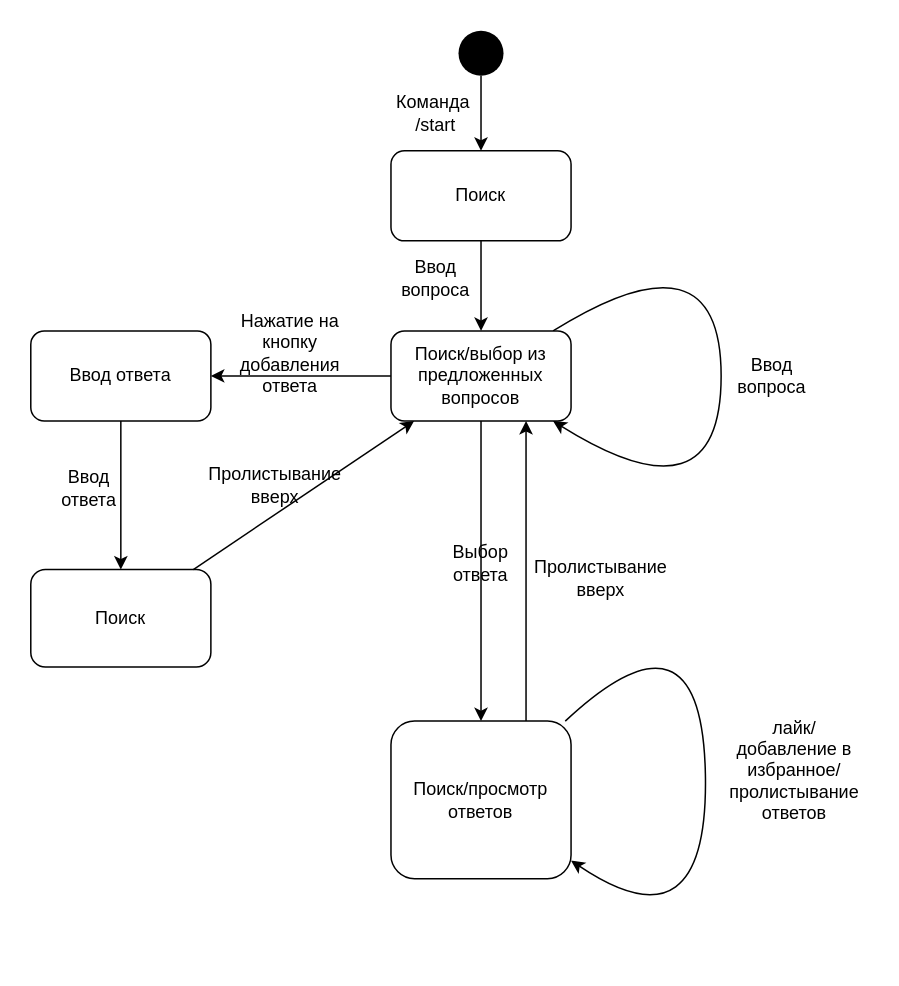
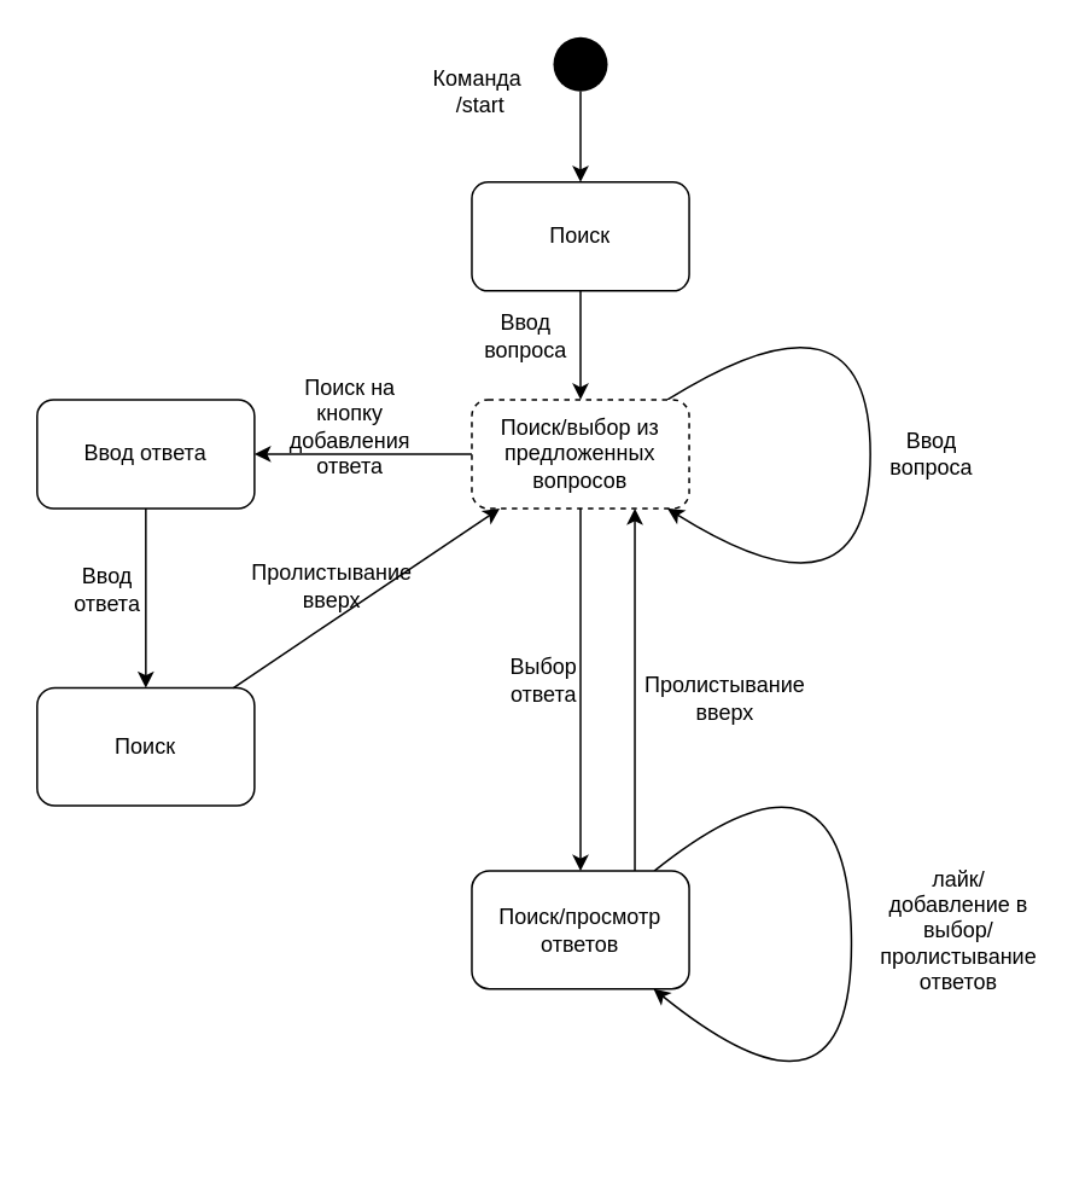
- <mxCell id="20" value="Команда&amp;nbsp;&lt;br&gt;/start" style="text;html=1;strokeColor=none;fillColor=none;align=center;verticalAlign=middle;whiteSpace=wrap;rounded=0;" vertex="1" parent="1"><mxGeometry x="260" y="60" width="60" height="30" as="geometry" /></mxCell>
+ <mxCell id="20" value="Команда&amp;nbsp;&lt;br&gt;/start" style="text;html=1;strokeColor=none;fillColor=none;align=center;verticalAlign=middle;whiteSpace=wrap;rounded=0;" vertex="1" parent="1"><mxGeometry x="235" y="35" width="60" height="30" as="geometry" /></mxCell>
- <mxCell id="12" value="Нажатие на кнопку добавления ответа" style="text;html=1;strokeColor=none;fillColor=none;align=center;verticalAlign=middle;whiteSpace=wrap;rounded=0;" parent="1" vertex="1"><mxGeometry x="163" y="220" width="60" height="30" as="geometry" /></mxCell>
+ <mxCell id="12" value="Поиск на кнопку добавления ответа" style="text;html=1;strokeColor=none;fillColor=none;align=center;verticalAlign=middle;whiteSpace=wrap;rounded=0;" parent="1" vertex="1"><mxGeometry x="163" y="220" width="60" height="30" as="geometry" /></mxCell>
- <mxCell id="16" value="Поиск/выбор из предложенных вопросов" style="rounded=1;whiteSpace=wrap;html=1;" vertex="1" parent="1"><mxGeometry x="260" y="220" width="120" height="60" as="geometry" /></mxCell>
+ <mxCell id="16" value="Поиск/выбор из предложенных вопросов" style="rounded=1;whiteSpace=wrap;html=1;dashed=1;" vertex="1" parent="1"><mxGeometry x="260" y="220" width="120" height="60" as="geometry" /></mxCell>
- <mxCell id="8" value="Выбор ответа" style="text;html=1;strokeColor=none;fillColor=none;align=center;verticalAlign=middle;whiteSpace=wrap;rounded=0;" parent="1" vertex="1"><mxGeometry x="290" y="360" width="60" height="30" as="geometry" /></mxCell>
+ <mxCell id="8" value="Выбор ответа" style="text;html=1;strokeColor=none;fillColor=none;align=center;verticalAlign=middle;whiteSpace=wrap;rounded=0;" parent="1" vertex="1"><mxGeometry x="270" y="360" width="60" height="30" as="geometry" /></mxCell>
- <mxCell id="10" value="лайк/добавление в избранное/пролистывание ответов" style="text;html=1;strokeColor=none;fillColor=none;align=center;verticalAlign=middle;whiteSpace=wrap;rounded=0;" parent="1" vertex="1"><mxGeometry x="481" y="487.5" width="96" height="50" as="geometry" /></mxCell>
+ <mxCell id="10" value="лайк/добавление в выбор/пролистывание ответов" style="text;html=1;strokeColor=none;fillColor=none;align=center;verticalAlign=middle;whiteSpace=wrap;rounded=0;" parent="1" vertex="1"><mxGeometry x="481" y="487.5" width="96" height="50" as="geometry" /></mxCell>
- <mxCell id="17" value="Поиск/просмотр ответов" style="rounded=1;whiteSpace=wrap;html=1;" vertex="1" parent="1"><mxGeometry x="260" y="480" width="120" height="105" as="geometry" /></mxCell>
+ <mxCell id="17" value="Поиск/просмотр ответов" style="rounded=1;whiteSpace=wrap;html=1;" vertex="1" parent="1"><mxGeometry x="260" y="480" width="120" height="65" as="geometry" /></mxCell>
